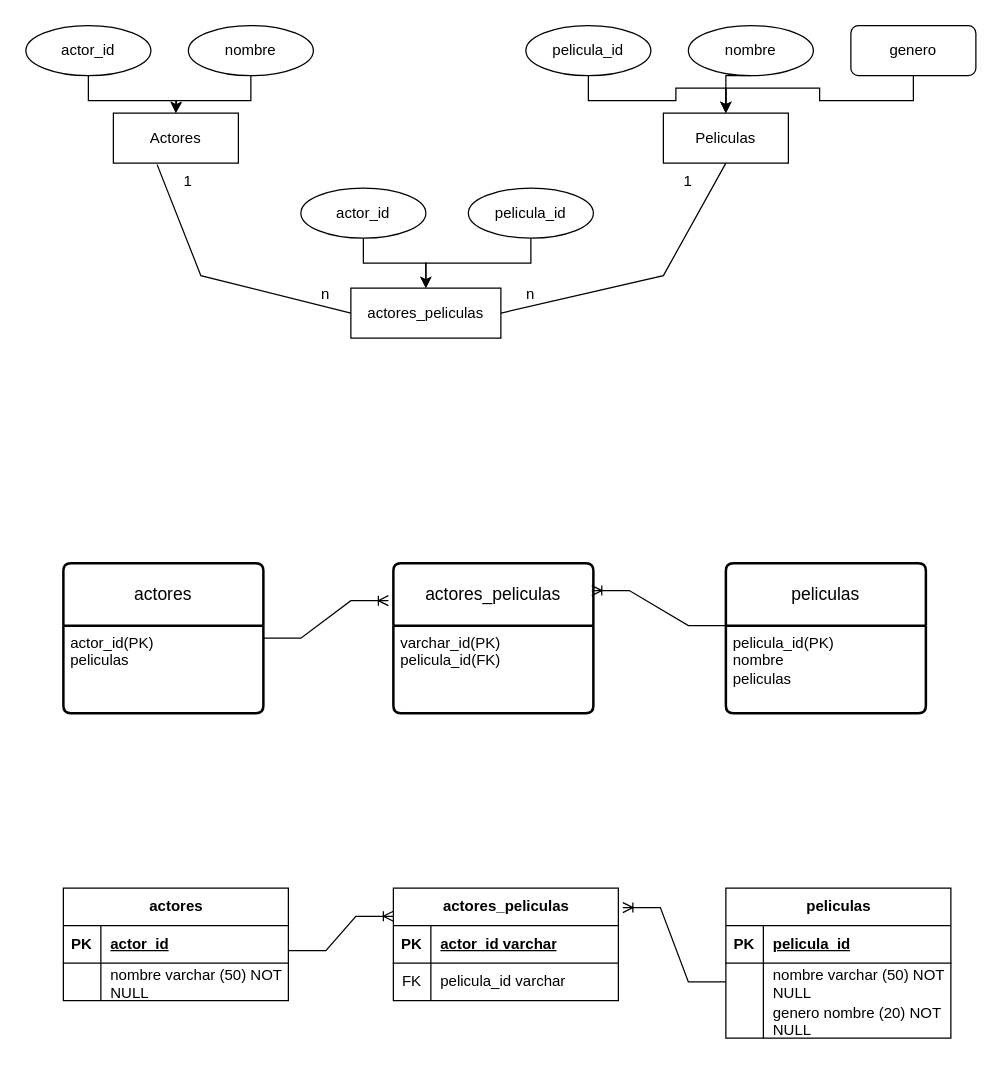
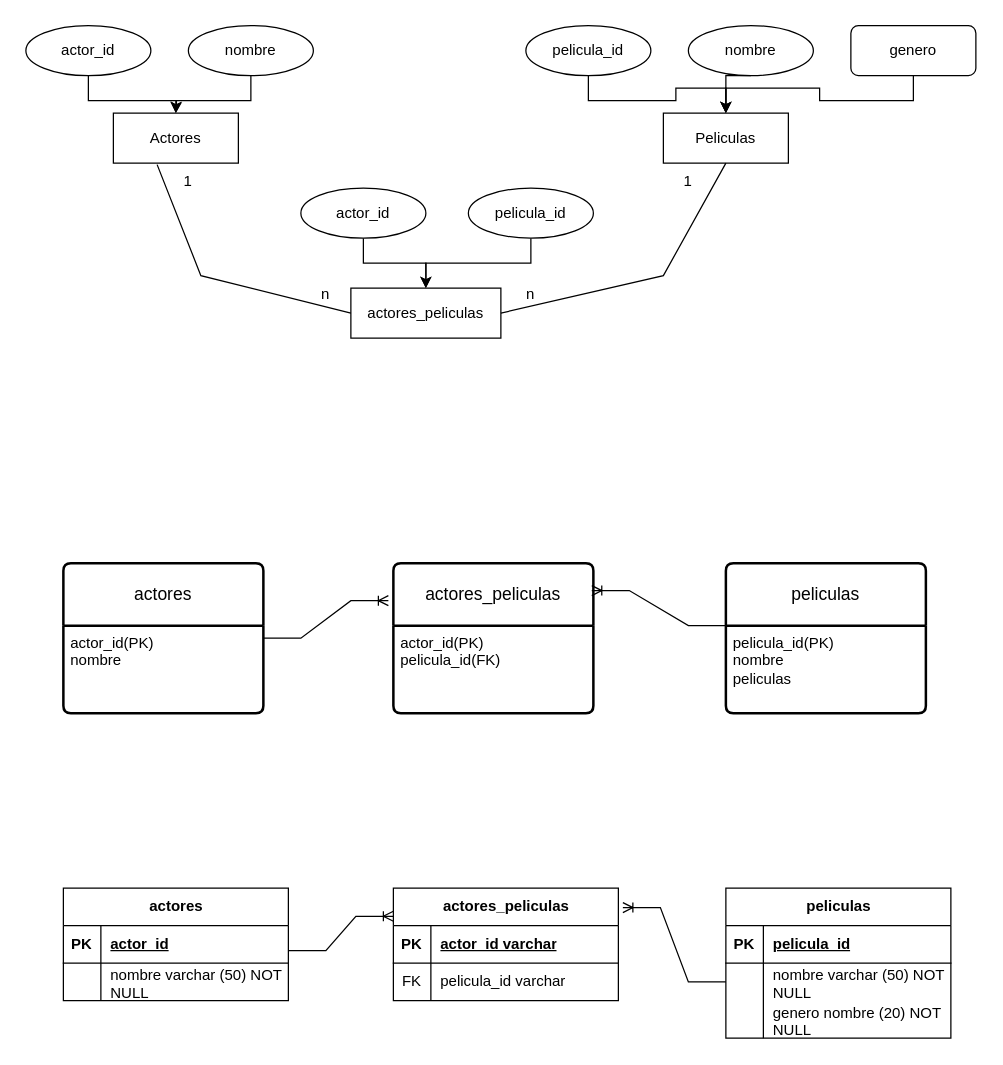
- <mxCell id="26" value="actor_id(PK)&lt;div&gt;peliculas&lt;/div&gt;" style="align=left;strokeColor=none;fillColor=none;spacingLeft=4;fontSize=12;verticalAlign=top;resizable=0;rotatable=0;part=1;html=1;" vertex="1" parent="25"><mxGeometry y="50" width="160" height="70" as="geometry" /></mxCell>
+ <mxCell id="26" value="actor_id(PK)&lt;div&gt;nombre&lt;/div&gt;" style="align=left;strokeColor=none;fillColor=none;spacingLeft=4;fontSize=12;verticalAlign=top;resizable=0;rotatable=0;part=1;html=1;" vertex="1" parent="25"><mxGeometry y="50" width="160" height="70" as="geometry" /></mxCell>
- <mxCell id="28" value="varchar_id(PK)&lt;div&gt;pelicula_id(FK)&lt;/div&gt;" style="align=left;strokeColor=none;fillColor=none;spacingLeft=4;fontSize=12;verticalAlign=top;resizable=0;rotatable=0;part=1;html=1;" vertex="1" parent="27"><mxGeometry y="50" width="160" height="70" as="geometry" /></mxCell>
+ <mxCell id="28" value="actor_id(PK)&lt;div&gt;pelicula_id(FK)&lt;/div&gt;" style="align=left;strokeColor=none;fillColor=none;spacingLeft=4;fontSize=12;verticalAlign=top;resizable=0;rotatable=0;part=1;html=1;" vertex="1" parent="27"><mxGeometry y="50" width="160" height="70" as="geometry" /></mxCell>
